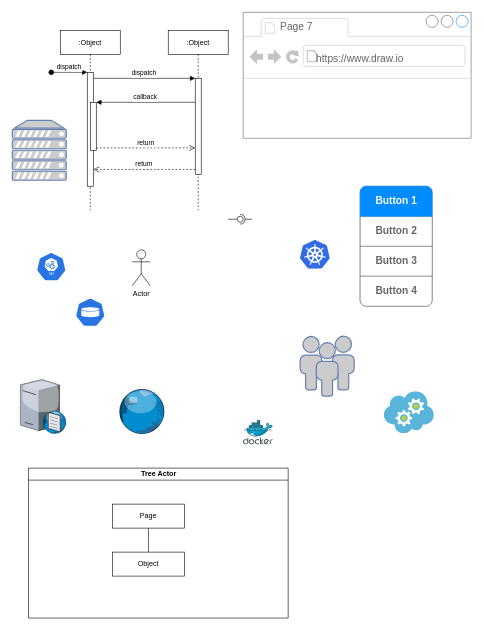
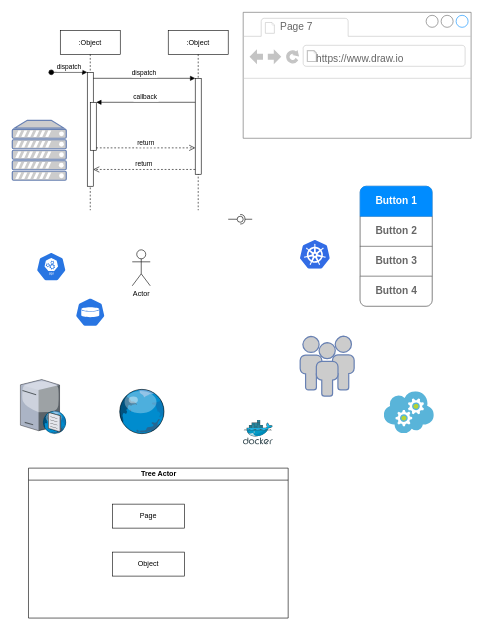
- <mxCell id="35" value="" style="edgeStyle=elbowEdgeStyle;elbow=vertical;startArrow=none;endArrow=none;rounded=0;" edge="1" parent="34" source="36" target="37"><mxGeometry relative="1" as="geometry" /></mxCell>
